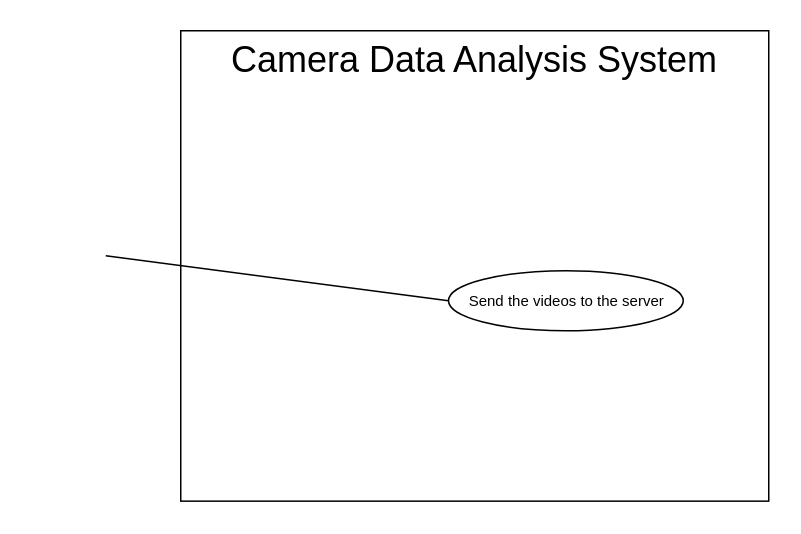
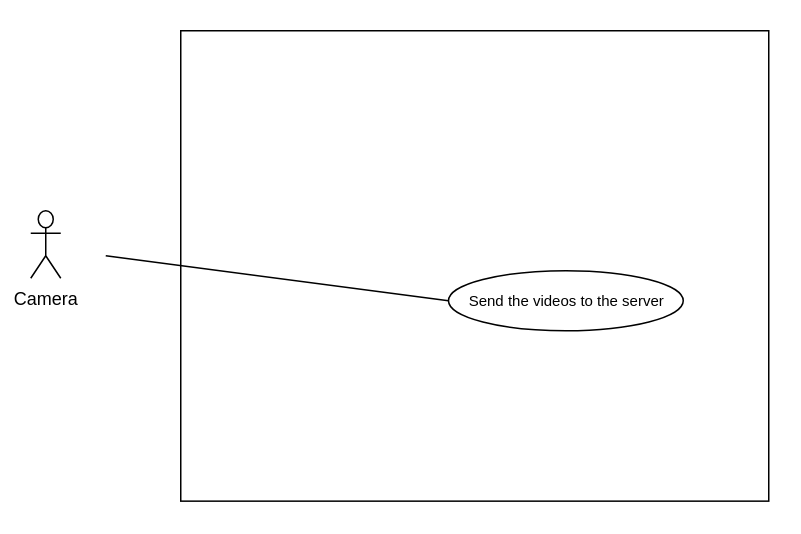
- <mxCell id="3" value="&lt;font style=&quot;font-size: 24px&quot;&gt;Camera Data Analysis System&lt;/font&gt;" style="text;html=1;strokeColor=none;fillColor=none;align=center;verticalAlign=middle;whiteSpace=wrap;rounded=0;" parent="1" vertex="1"><mxGeometry x="151" y="30" width="330" height="20" as="geometry" /></mxCell>
+ <mxCell id="4" value="Camera" style="shape=umlActor;verticalLabelPosition=bottom;verticalAlign=top;html=1;outlineConnect=0;" parent="1" vertex="1"><mxGeometry x="20" y="140" width="20" height="45" as="geometry" /></mxCell>
